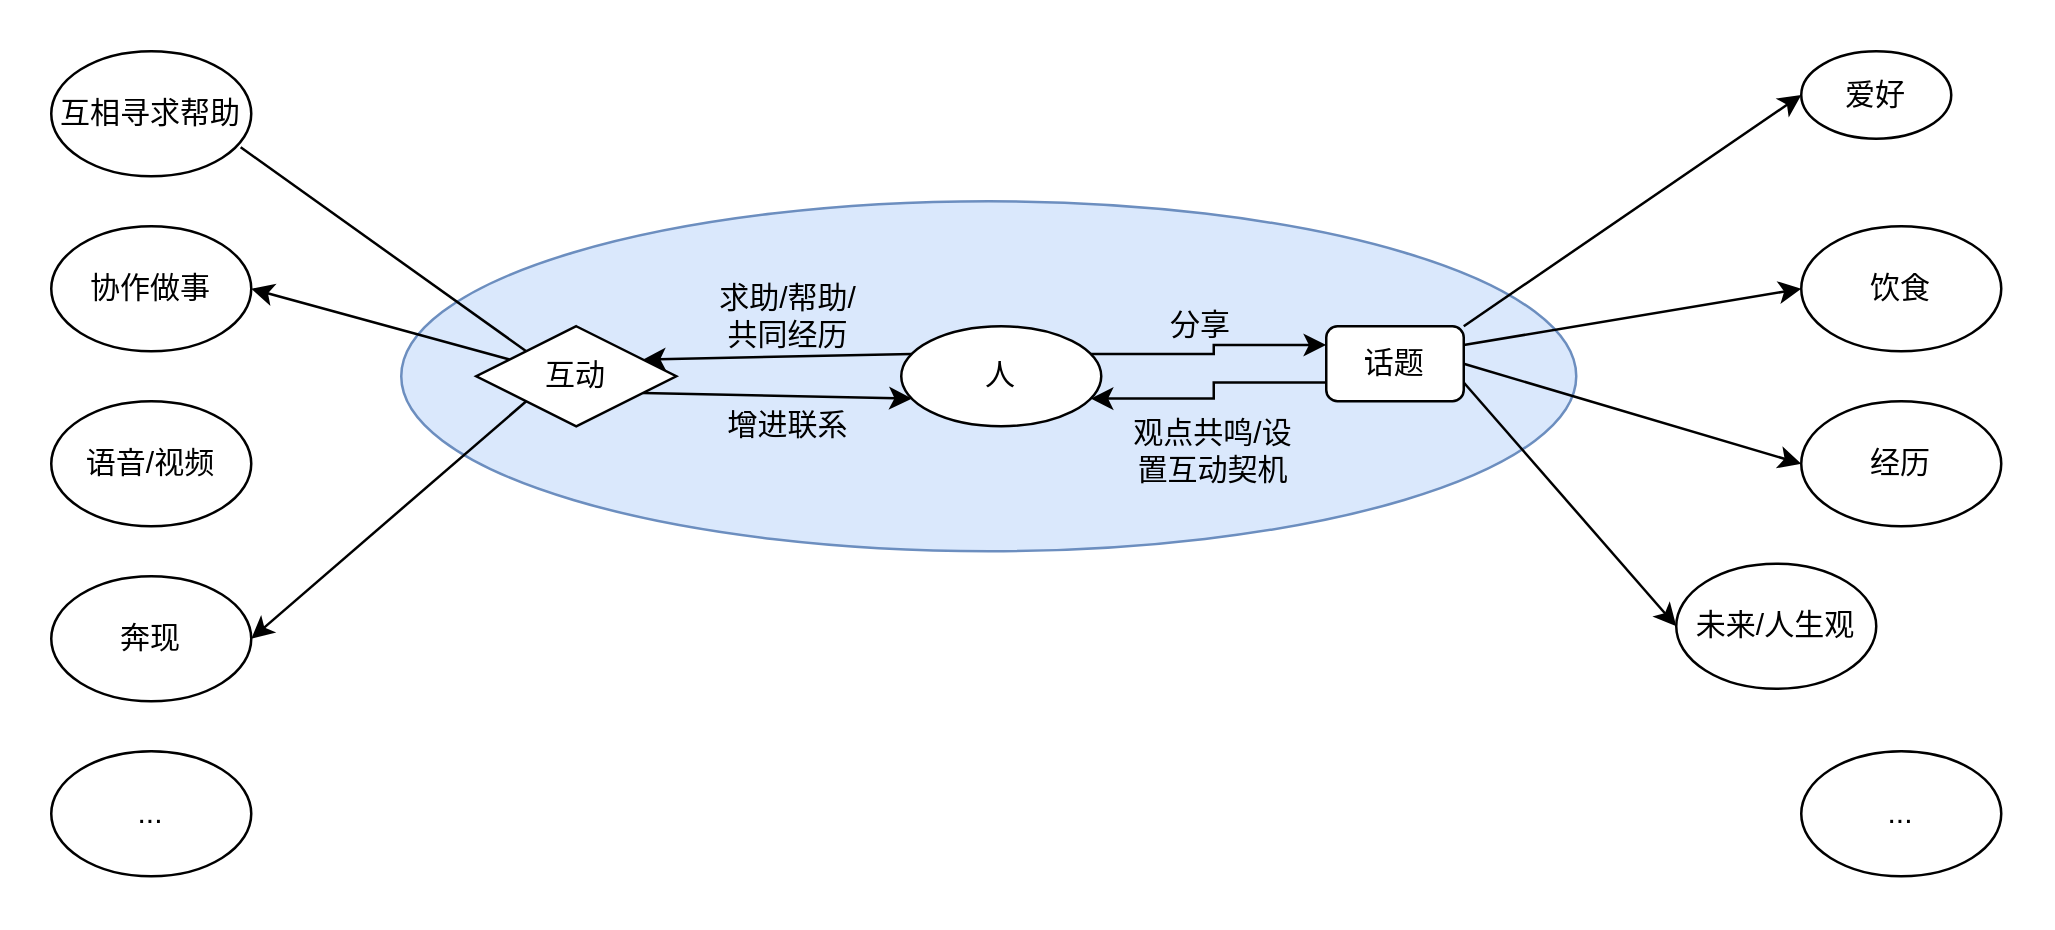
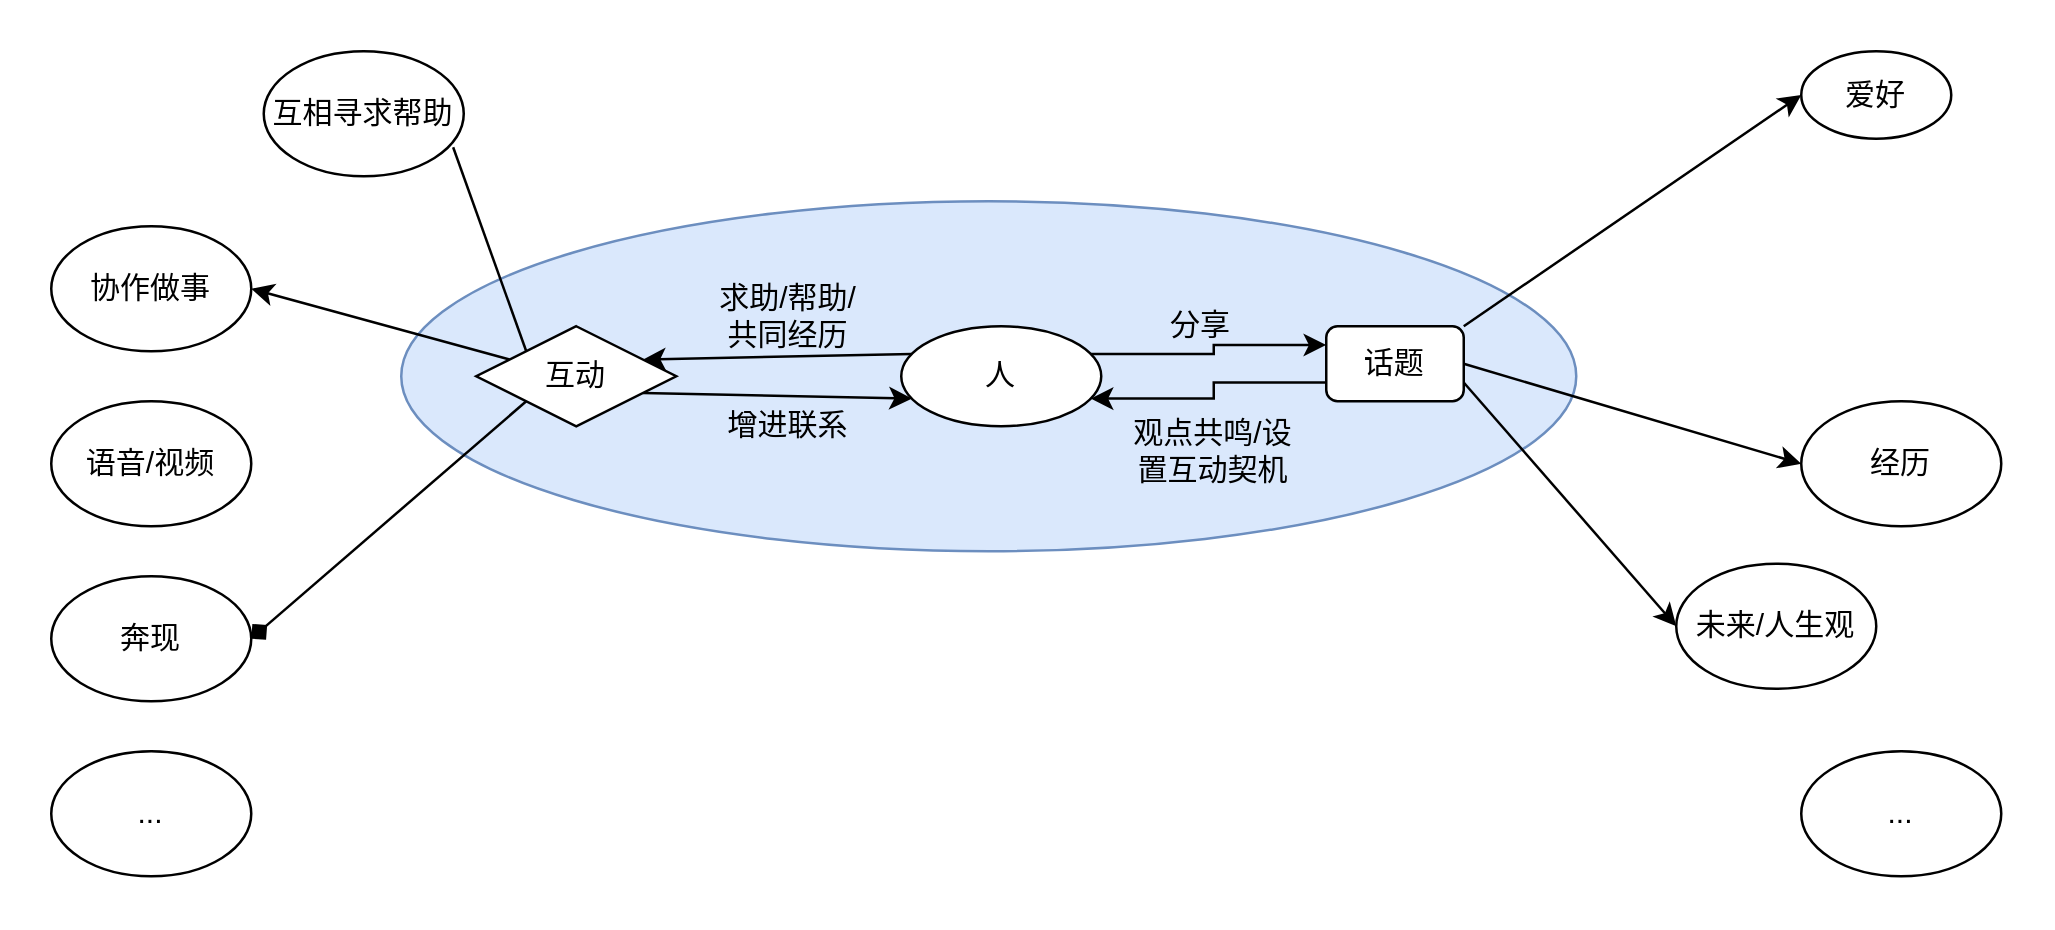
- <mxCell id="25" value="互相寻求帮助" style="ellipse;whiteSpace=wrap;html=1;" vertex="1" parent="1"><mxGeometry x="20" y="20" width="80" height="50" as="geometry" /></mxCell>
+ <mxCell id="25" value="互相寻求帮助" style="ellipse;whiteSpace=wrap;html=1;" vertex="1" parent="1"><mxGeometry x="105" y="20" width="80" height="50" as="geometry" /></mxCell>
- <mxCell id="16" value="饮食" style="ellipse;whiteSpace=wrap;html=1;" vertex="1" parent="1"><mxGeometry x="720" y="90" width="80" height="50" as="geometry" /></mxCell>
- <mxCell id="8" style="edgeStyle=none;rounded=0;orthogonalLoop=1;jettySize=auto;html=1;exitX=1;exitY=0.25;exitDx=0;exitDy=0;entryX=0;entryY=0.5;entryDx=0;entryDy=0;" edge="1" parent="1" source="11" target="16"><mxGeometry relative="1" as="geometry" /></mxCell>
- <mxCell id="21" style="edgeStyle=none;rounded=0;orthogonalLoop=1;jettySize=auto;html=1;exitX=0;exitY=1;exitDx=0;exitDy=0;entryX=1;entryY=0.5;entryDx=0;entryDy=0;" edge="1" parent="1" source="22" target="28"><mxGeometry relative="1" as="geometry" /></mxCell>
+ <mxCell id="21" style="edgeStyle=none;rounded=0;orthogonalLoop=1;jettySize=auto;html=1;exitX=0;exitY=1;exitDx=0;exitDy=0;entryX=1;entryY=0.5;entryDx=0;entryDy=0;endArrow=diamond;" edge="1" parent="1" source="22" target="28"><mxGeometry relative="1" as="geometry" /></mxCell>
